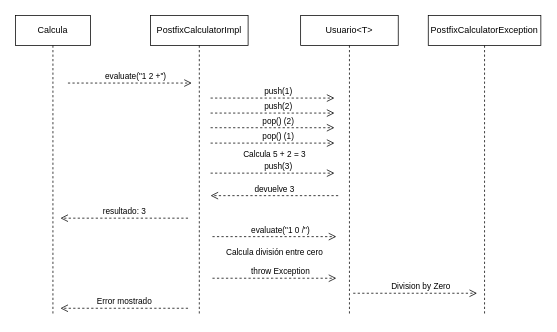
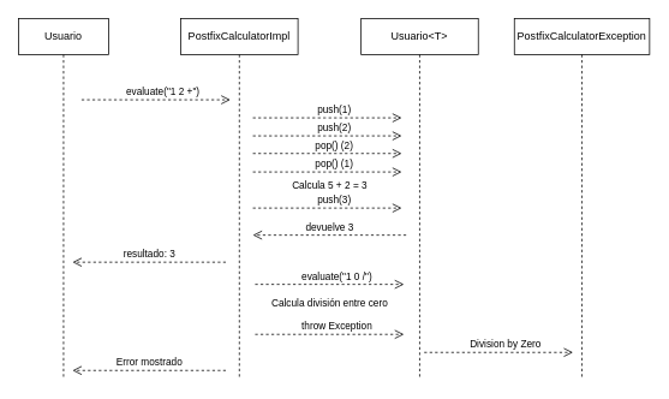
- <mxCell id="2" value="Calcula" style="shape=umlLifeline;perimeter=lifelinePerimeter;whiteSpace=wrap;html=1;container=0;dropTarget=0;collapsible=0;recursiveResize=0;outlineConnect=0;portConstraint=eastwest;newEdgeStyle={&quot;edgeStyle&quot;:&quot;elbowEdgeStyle&quot;,&quot;elbow&quot;:&quot;vertical&quot;,&quot;curved&quot;:0,&quot;rounded&quot;:0};" parent="1" vertex="1"><mxGeometry x="20" y="20" width="100" height="400" as="geometry" /></mxCell>
+ <mxCell id="2" value="Usuario" style="shape=umlLifeline;perimeter=lifelinePerimeter;whiteSpace=wrap;html=1;container=0;dropTarget=0;collapsible=0;recursiveResize=0;outlineConnect=0;portConstraint=eastwest;newEdgeStyle={&quot;edgeStyle&quot;:&quot;elbowEdgeStyle&quot;,&quot;elbow&quot;:&quot;vertical&quot;,&quot;curved&quot;:0,&quot;rounded&quot;:0};" parent="1" vertex="1"><mxGeometry x="20" y="20" width="100" height="400" as="geometry" /></mxCell>
